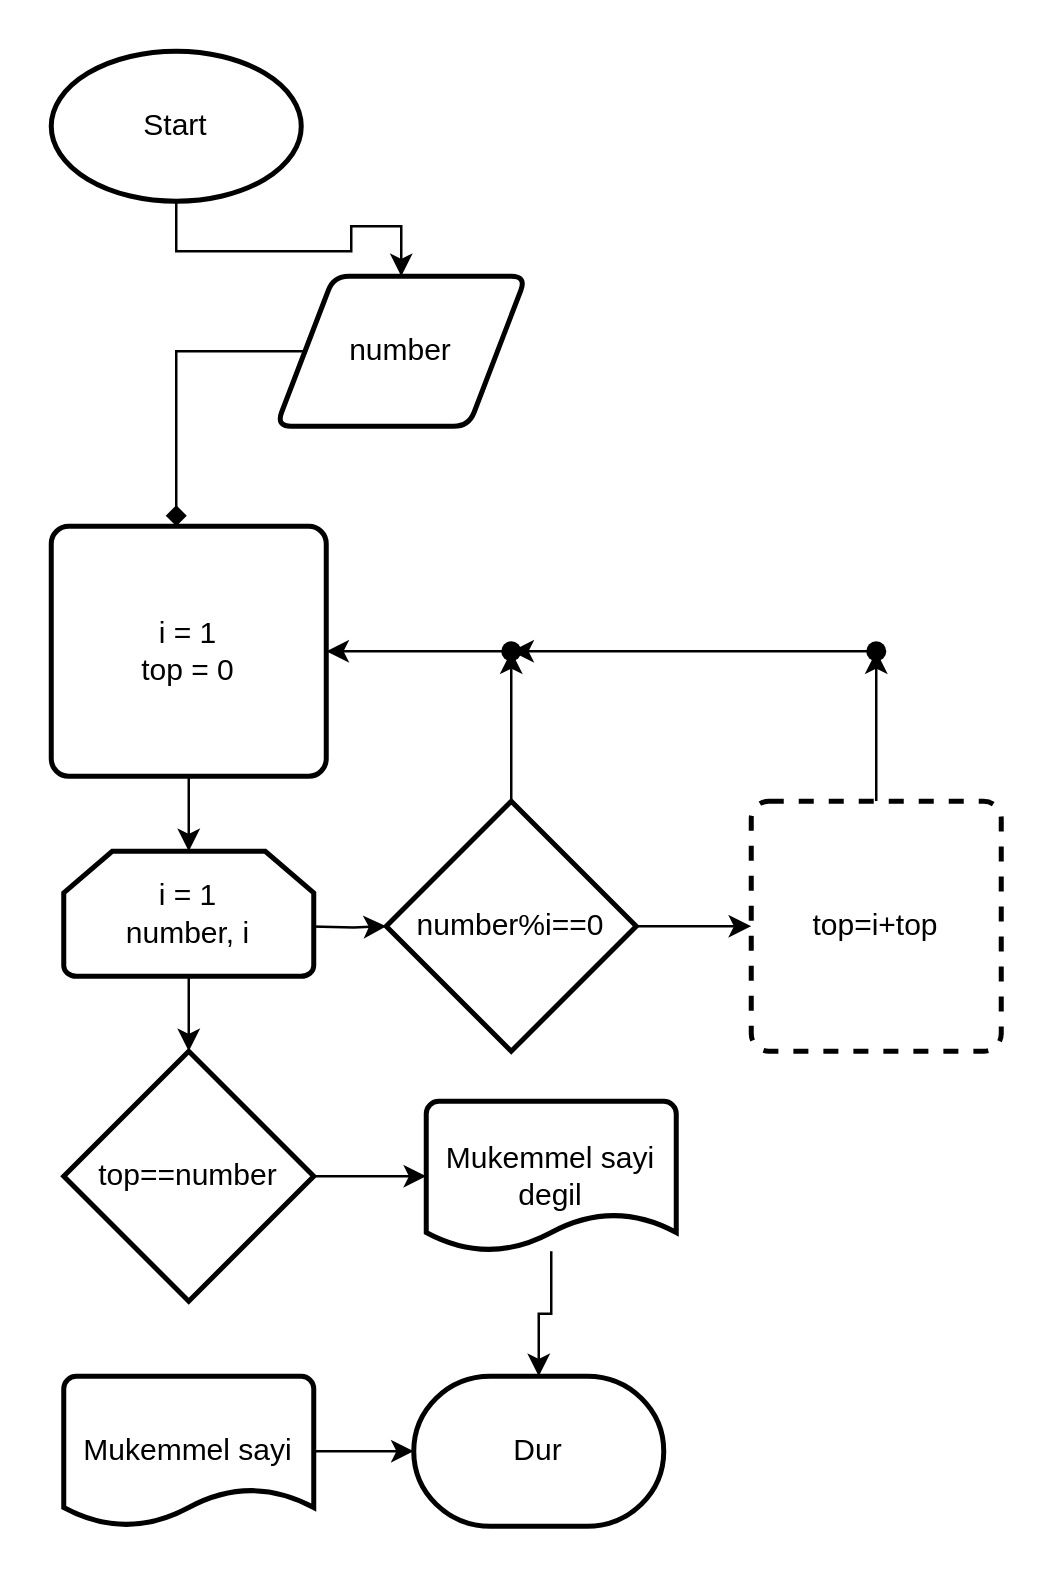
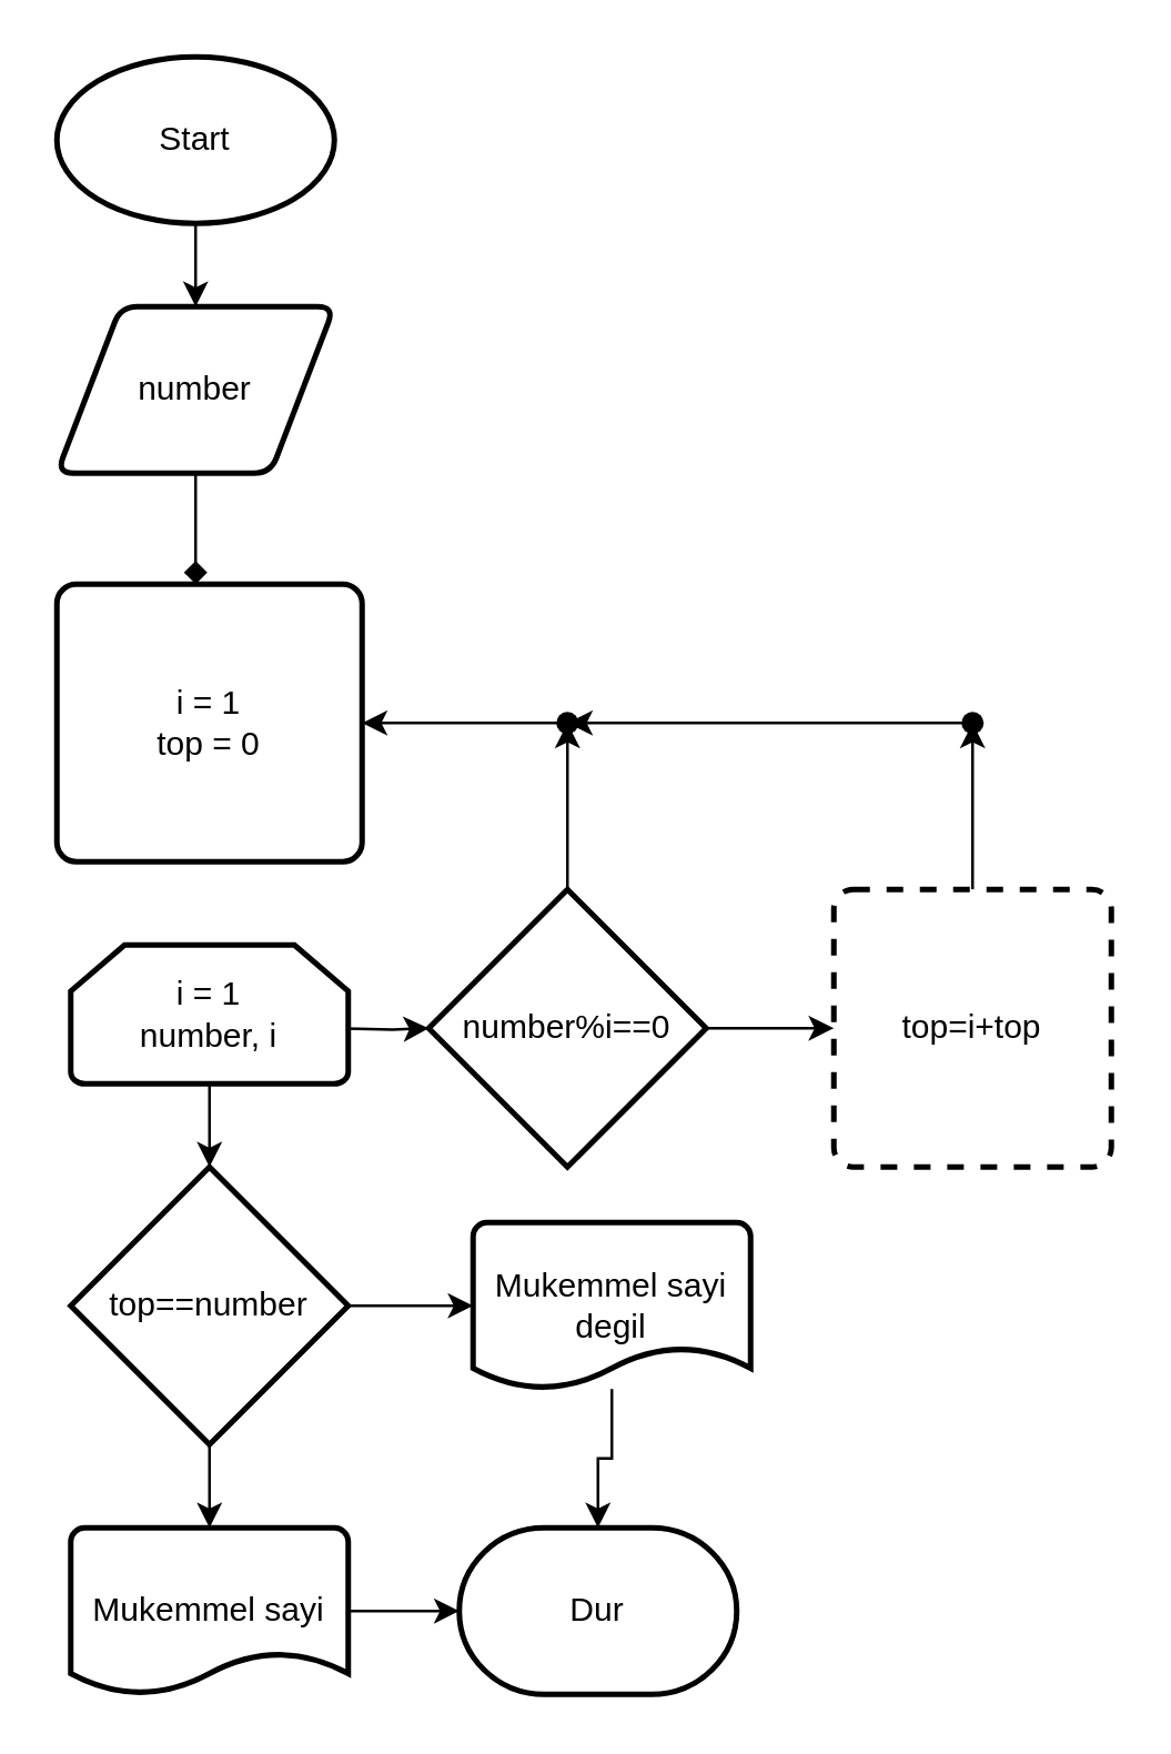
- <mxCell id="5" value="number" style="shape=parallelogram;html=1;strokeWidth=2;perimeter=parallelogramPerimeter;whiteSpace=wrap;rounded=1;arcSize=12;size=0.23;shadow=0;glass=0;strokeColor=default;fontFamily=Helvetica;fontSize=12;fontColor=default;fillColor=default;" parent="1" vertex="1"><mxGeometry x="110" y="110" width="100" height="60" as="geometry" /></mxCell>
+ <mxCell id="5" value="number" style="shape=parallelogram;html=1;strokeWidth=2;perimeter=parallelogramPerimeter;whiteSpace=wrap;rounded=1;arcSize=12;size=0.23;shadow=0;glass=0;strokeColor=default;fontFamily=Helvetica;fontSize=12;fontColor=default;fillColor=default;" parent="1" vertex="1"><mxGeometry x="20" y="110" width="100" height="60" as="geometry" /></mxCell>
- <mxCell id="6" value="" style="edgeStyle=orthogonalEdgeStyle;rounded=0;orthogonalLoop=1;jettySize=auto;html=1;fontFamily=Helvetica;fontSize=12;fontColor=default;" parent="1" source="7" target="23" edge="1"><mxGeometry relative="1" as="geometry" /></mxCell>
+ <mxCell id="9" value="" style="edgeStyle=orthogonalEdgeStyle;rounded=0;orthogonalLoop=1;jettySize=auto;html=1;fontFamily=Helvetica;fontSize=12;fontColor=default;" parent="1" source="11" target="13" edge="1"><mxGeometry relative="1" as="geometry" /></mxCell>
